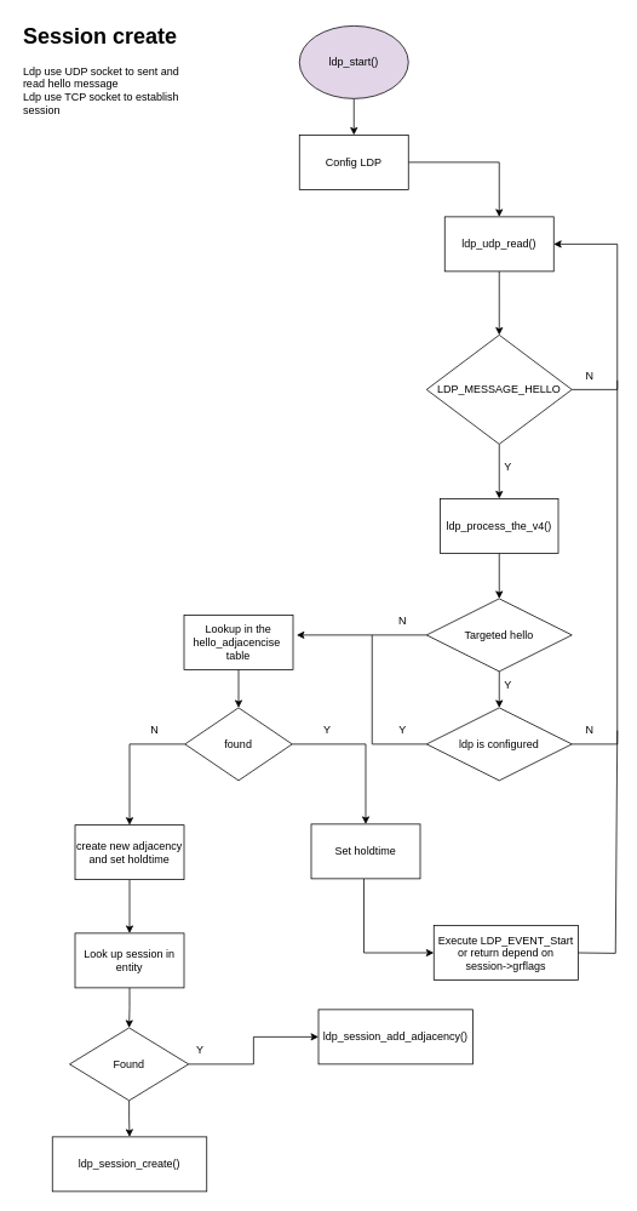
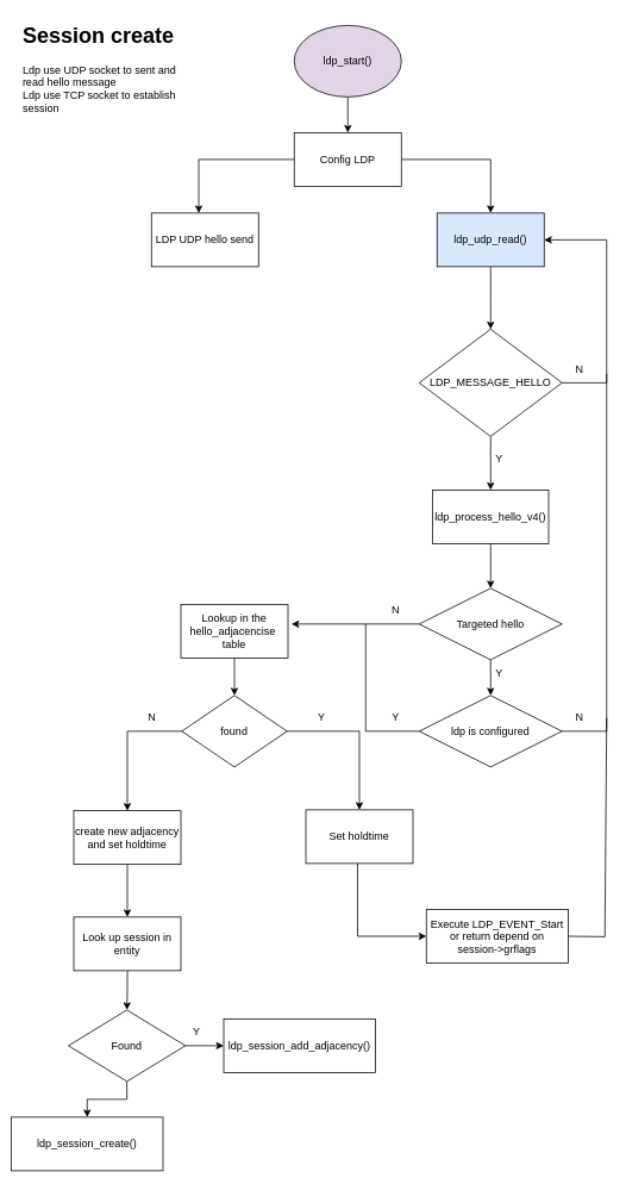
+ <mxCell id="9" style="edgeStyle=orthogonalEdgeStyle;rounded=0;orthogonalLoop=1;jettySize=auto;html=1;entryX=0.442;entryY=0;entryDx=0;entryDy=0;entryPerimeter=0;" edge="1" parent="1" source="5" target="8"><mxGeometry relative="1" as="geometry" /></mxCell>
+ <mxCell id="8" value="LDP UDP hello send" style="rounded=0;whiteSpace=wrap;html=1;" vertex="1" parent="1"><mxGeometry x="169" y="238" width="120" height="60" as="geometry" /></mxCell>
- <mxCell id="7" value="ldp_udp_read()" style="rounded=0;whiteSpace=wrap;html=1;" vertex="1" parent="1"><mxGeometry x="489" y="238" width="120" height="60" as="geometry" /></mxCell>
+ <mxCell id="7" value="ldp_udp_read()" style="rounded=0;whiteSpace=wrap;html=1;fillColor=#dae8fc;" vertex="1" parent="1"><mxGeometry x="489" y="238" width="120" height="60" as="geometry" /></mxCell>
- <mxCell id="14" value="ldp_process_the_v4()" style="rounded=0;whiteSpace=wrap;html=1;" vertex="1" parent="1"><mxGeometry x="484" y="548" width="130" height="60" as="geometry" /></mxCell>
+ <mxCell id="14" value="ldp_process_hello_v4()" style="rounded=0;whiteSpace=wrap;html=1;" vertex="1" parent="1"><mxGeometry x="484" y="548" width="130" height="60" as="geometry" /></mxCell>
- <mxCell id="46" value="ldp_session_add_adjacency()" style="rounded=0;whiteSpace=wrap;html=1;" vertex="1" parent="1"><mxGeometry x="350" y="1110" width="170" height="60" as="geometry" /></mxCell>
+ <mxCell id="46" value="ldp_session_add_adjacency()" style="rounded=0;whiteSpace=wrap;html=1;" vertex="1" parent="1"><mxGeometry x="250" y="1140" width="170" height="60" as="geometry" /></mxCell>
- <mxCell id="48" value="ldp_session_create()" style="rounded=0;whiteSpace=wrap;html=1;" vertex="1" parent="1"><mxGeometry x="57" y="1250" width="170" height="60" as="geometry" /></mxCell>
+ <mxCell id="48" value="ldp_session_create()" style="rounded=0;whiteSpace=wrap;html=1;" vertex="1" parent="1"><mxGeometry x="12" y="1250" width="170" height="60" as="geometry" /></mxCell>
